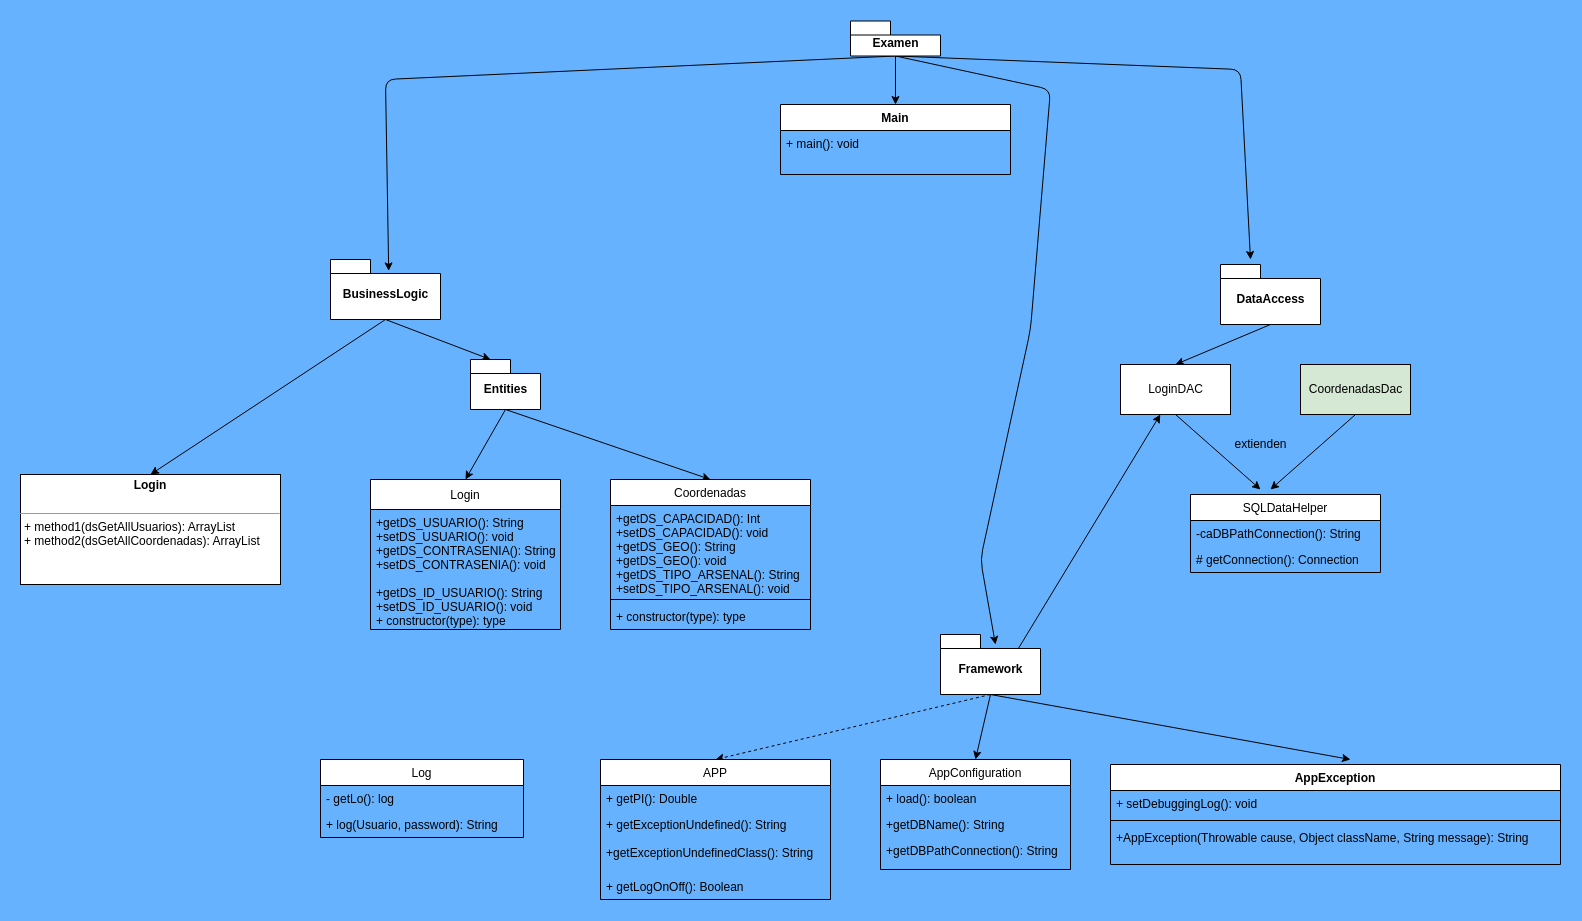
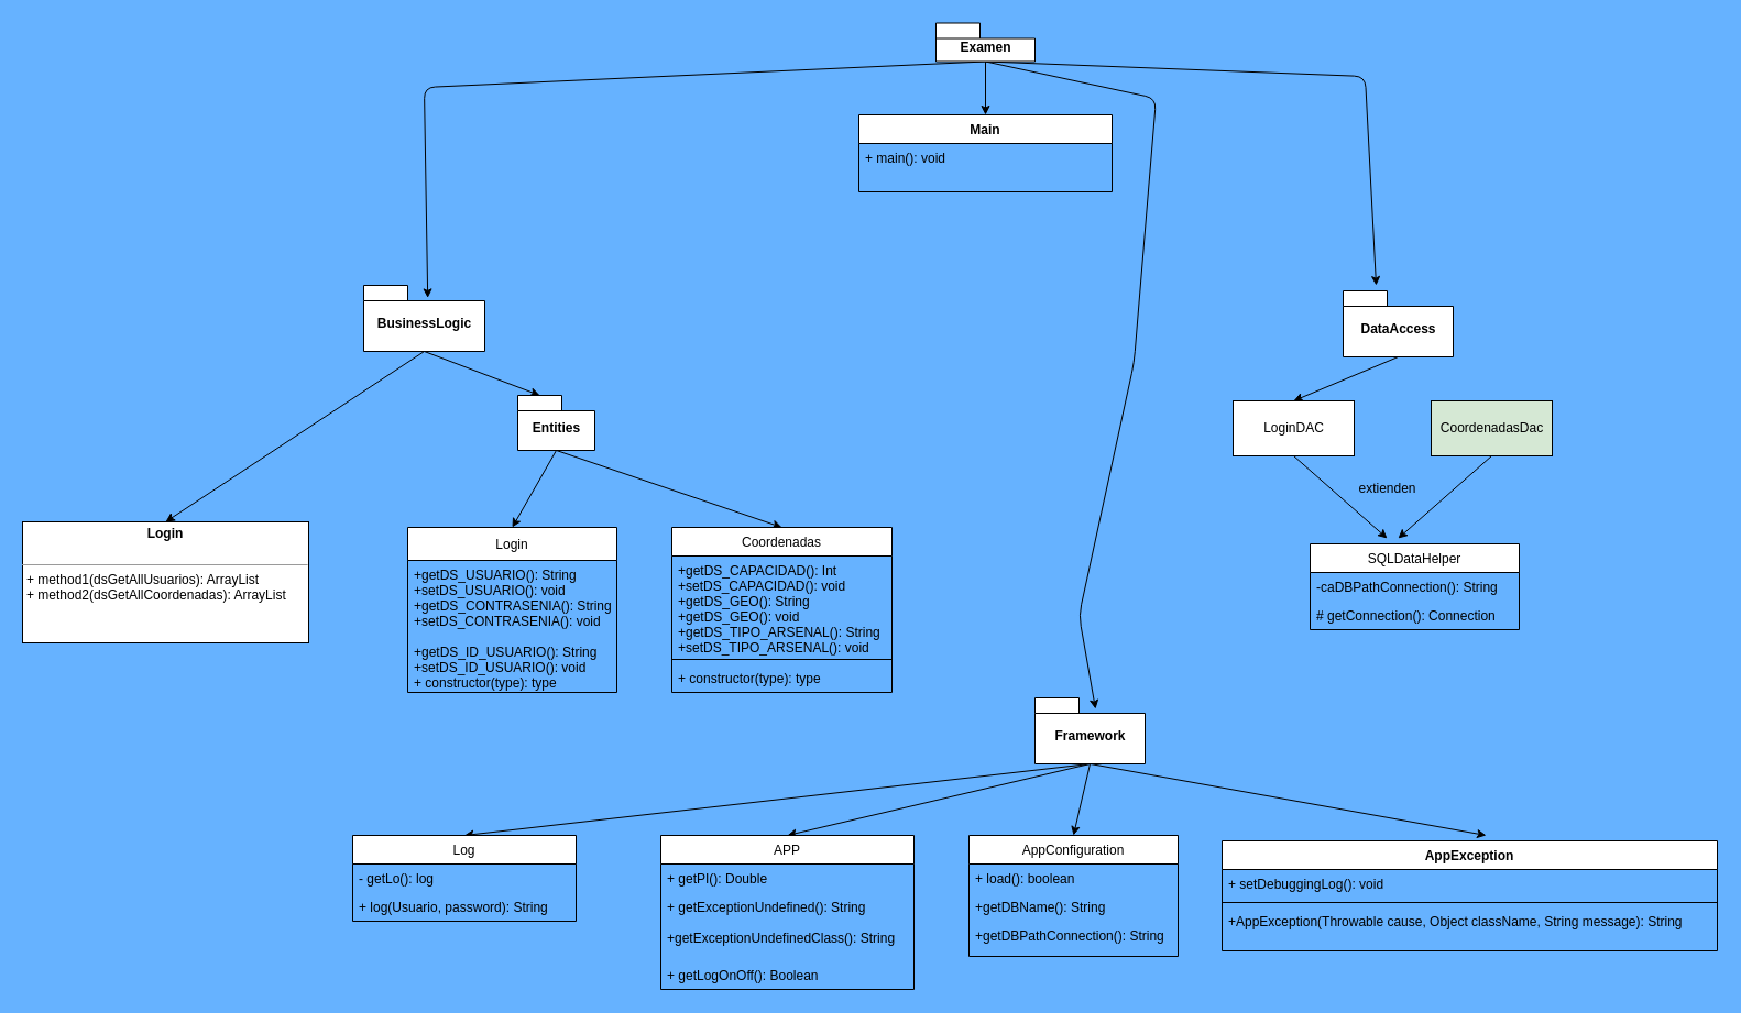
- <mxCell id="25" style="edgeStyle=none;html=1;exitX=0.5;exitY=1;exitDx=0;exitDy=0;exitPerimeter=0;strokeColor=#000000;fontColor=#000000;" edge="1" parent="1" source="29" target="21"><mxGeometry relative="1" as="geometry" /></mxCell>
+ <mxCell id="25" style="edgeStyle=none;html=1;exitX=0.5;exitY=1;exitDx=0;exitDy=0;exitPerimeter=0;entryX=0.5;entryY=0;entryDx=0;entryDy=0;strokeColor=#000000;fontColor=#000000;" edge="1" parent="1" source="29" target="42"><mxGeometry relative="1" as="geometry" /></mxCell>
- <mxCell id="26" style="edgeStyle=none;html=1;exitX=0.5;exitY=1;exitDx=0;exitDy=0;exitPerimeter=0;entryX=0.5;entryY=0;entryDx=0;entryDy=0;strokeColor=#000000;fontColor=#000000;dashed=1;" edge="1" parent="1" source="29" target="30"><mxGeometry relative="1" as="geometry" /></mxCell>
+ <mxCell id="26" style="edgeStyle=none;html=1;exitX=0.5;exitY=1;exitDx=0;exitDy=0;exitPerimeter=0;entryX=0.5;entryY=0;entryDx=0;entryDy=0;strokeColor=#000000;fontColor=#000000;" edge="1" parent="1" source="29" target="30"><mxGeometry relative="1" as="geometry" /></mxCell>
